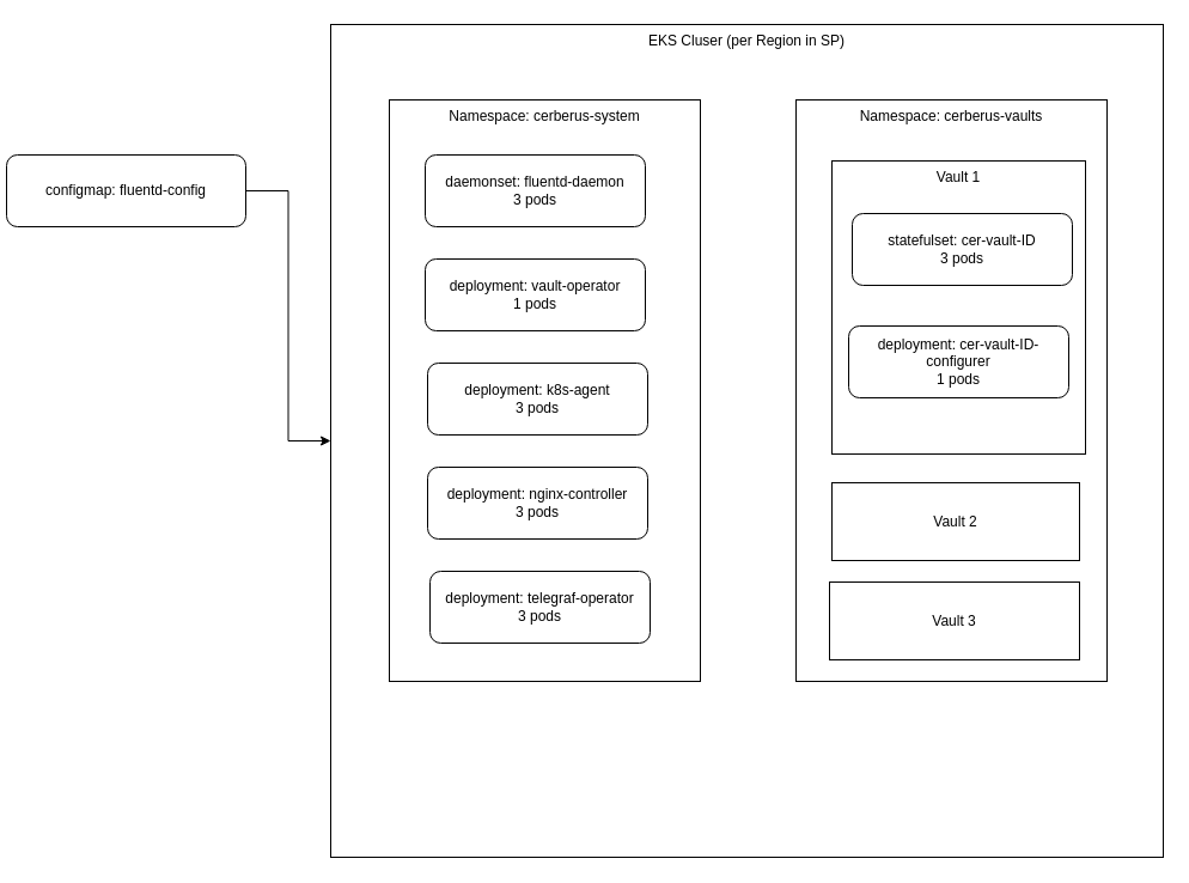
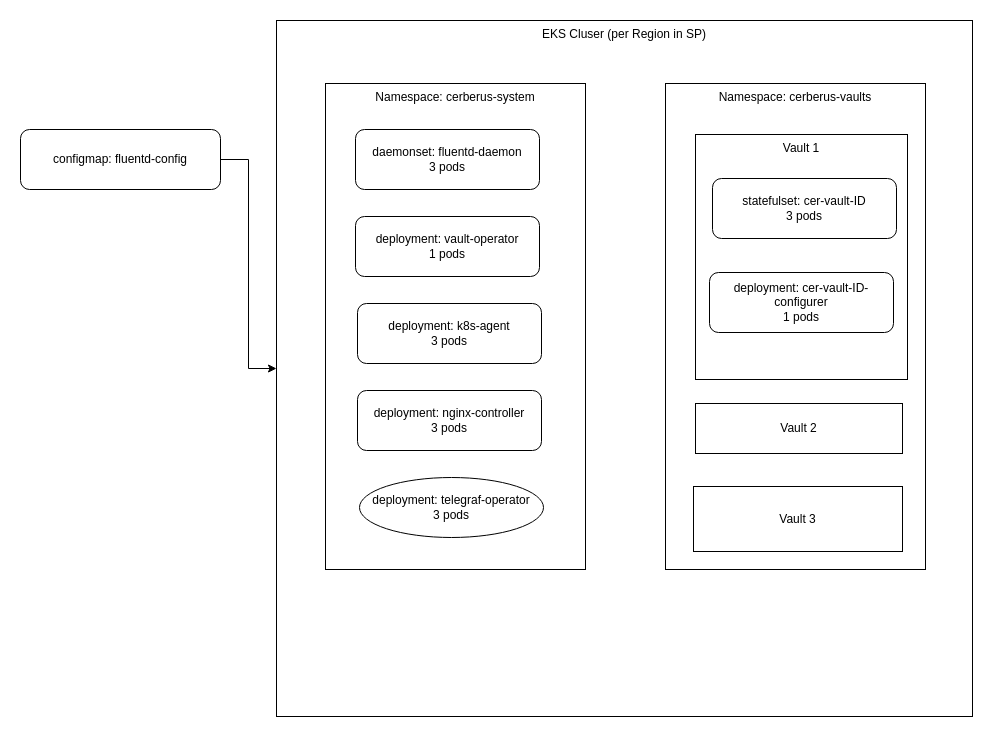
- <mxCell id="16" value="configmap: fluentd-config" style="rounded=1;whiteSpace=wrap;html=1;" vertex="1" parent="1"><mxGeometry x="5" y="129" width="200" height="60" as="geometry" /></mxCell>
+ <mxCell id="16" value="configmap: fluentd-config" style="rounded=1;whiteSpace=wrap;html=1;" vertex="1" parent="1"><mxGeometry x="20" y="129" width="200" height="60" as="geometry" /></mxCell>
- <mxCell id="11" value="Vault 2" style="rounded=0;whiteSpace=wrap;html=1;" parent="1" vertex="1"><mxGeometry x="695" y="403" width="207" height="65" as="geometry" /></mxCell>
+ <mxCell id="11" value="Vault 2" style="rounded=0;whiteSpace=wrap;html=1;" parent="1" vertex="1"><mxGeometry x="695" y="403" width="207" height="50" as="geometry" /></mxCell>
- <mxCell id="9" value="deployment: telegraf-operator&lt;br&gt;3 pods" style="rounded=1;whiteSpace=wrap;html=1;" parent="1" vertex="1"><mxGeometry x="359" y="477" width="184" height="60" as="geometry" /></mxCell>
+ <mxCell id="9" value="deployment: telegraf-operator&lt;br&gt;3 pods" style="ellipse;whiteSpace=wrap;html=1;" parent="1" vertex="1"><mxGeometry x="359" y="477" width="184" height="60" as="geometry" /></mxCell>
